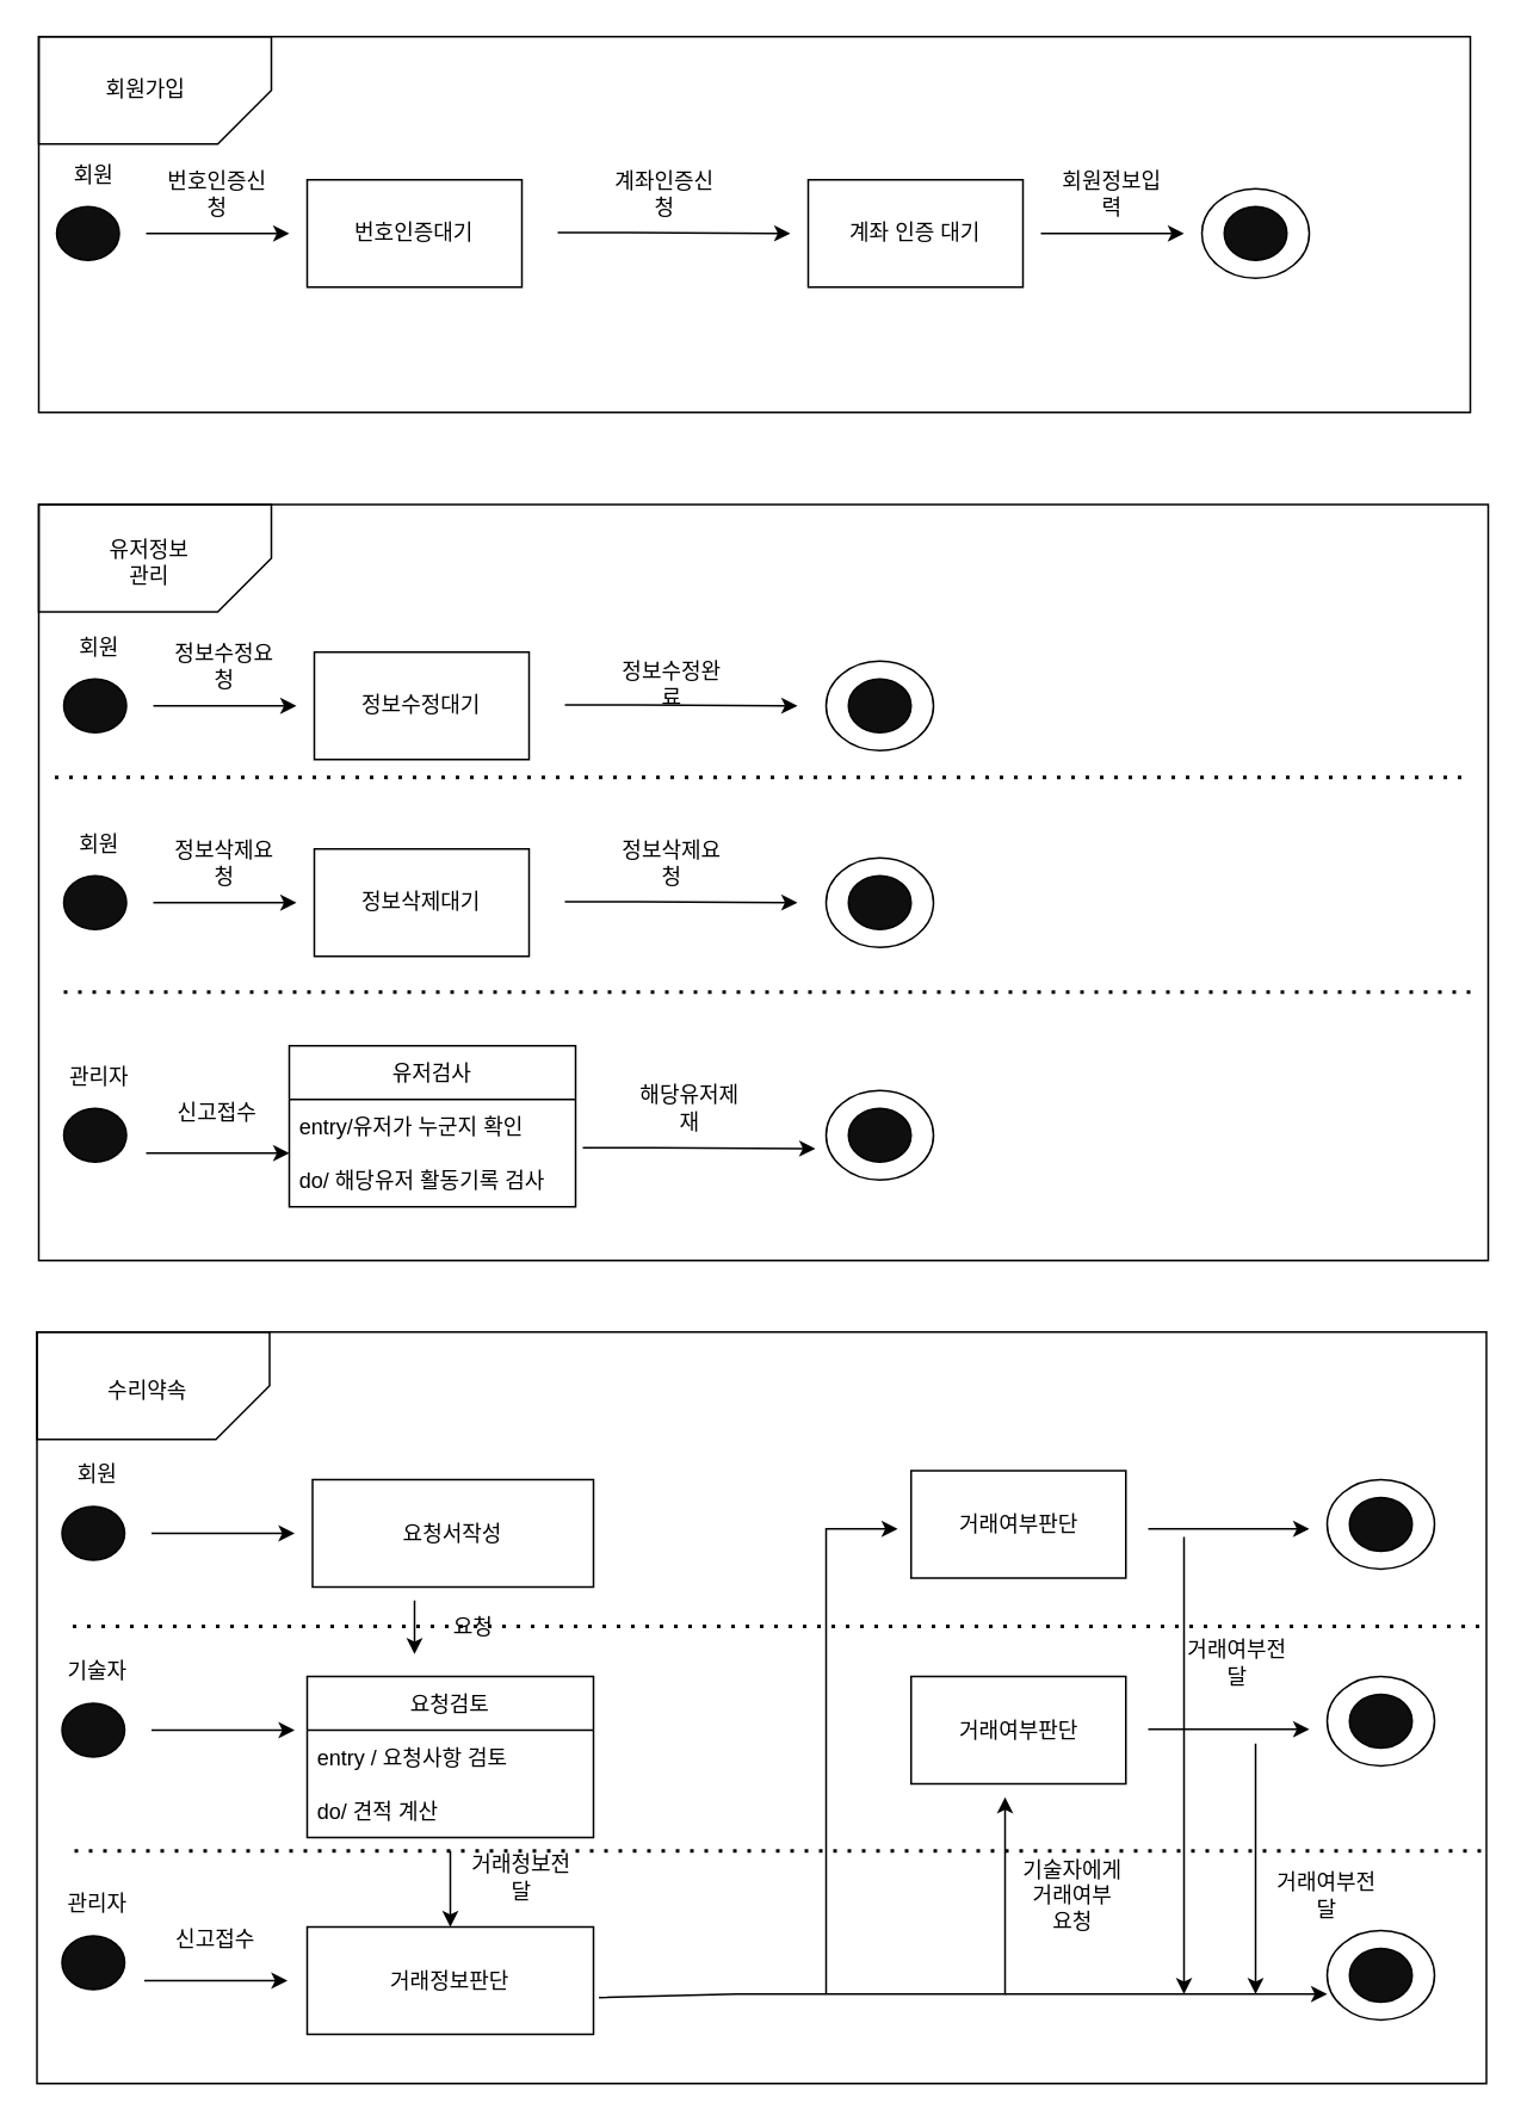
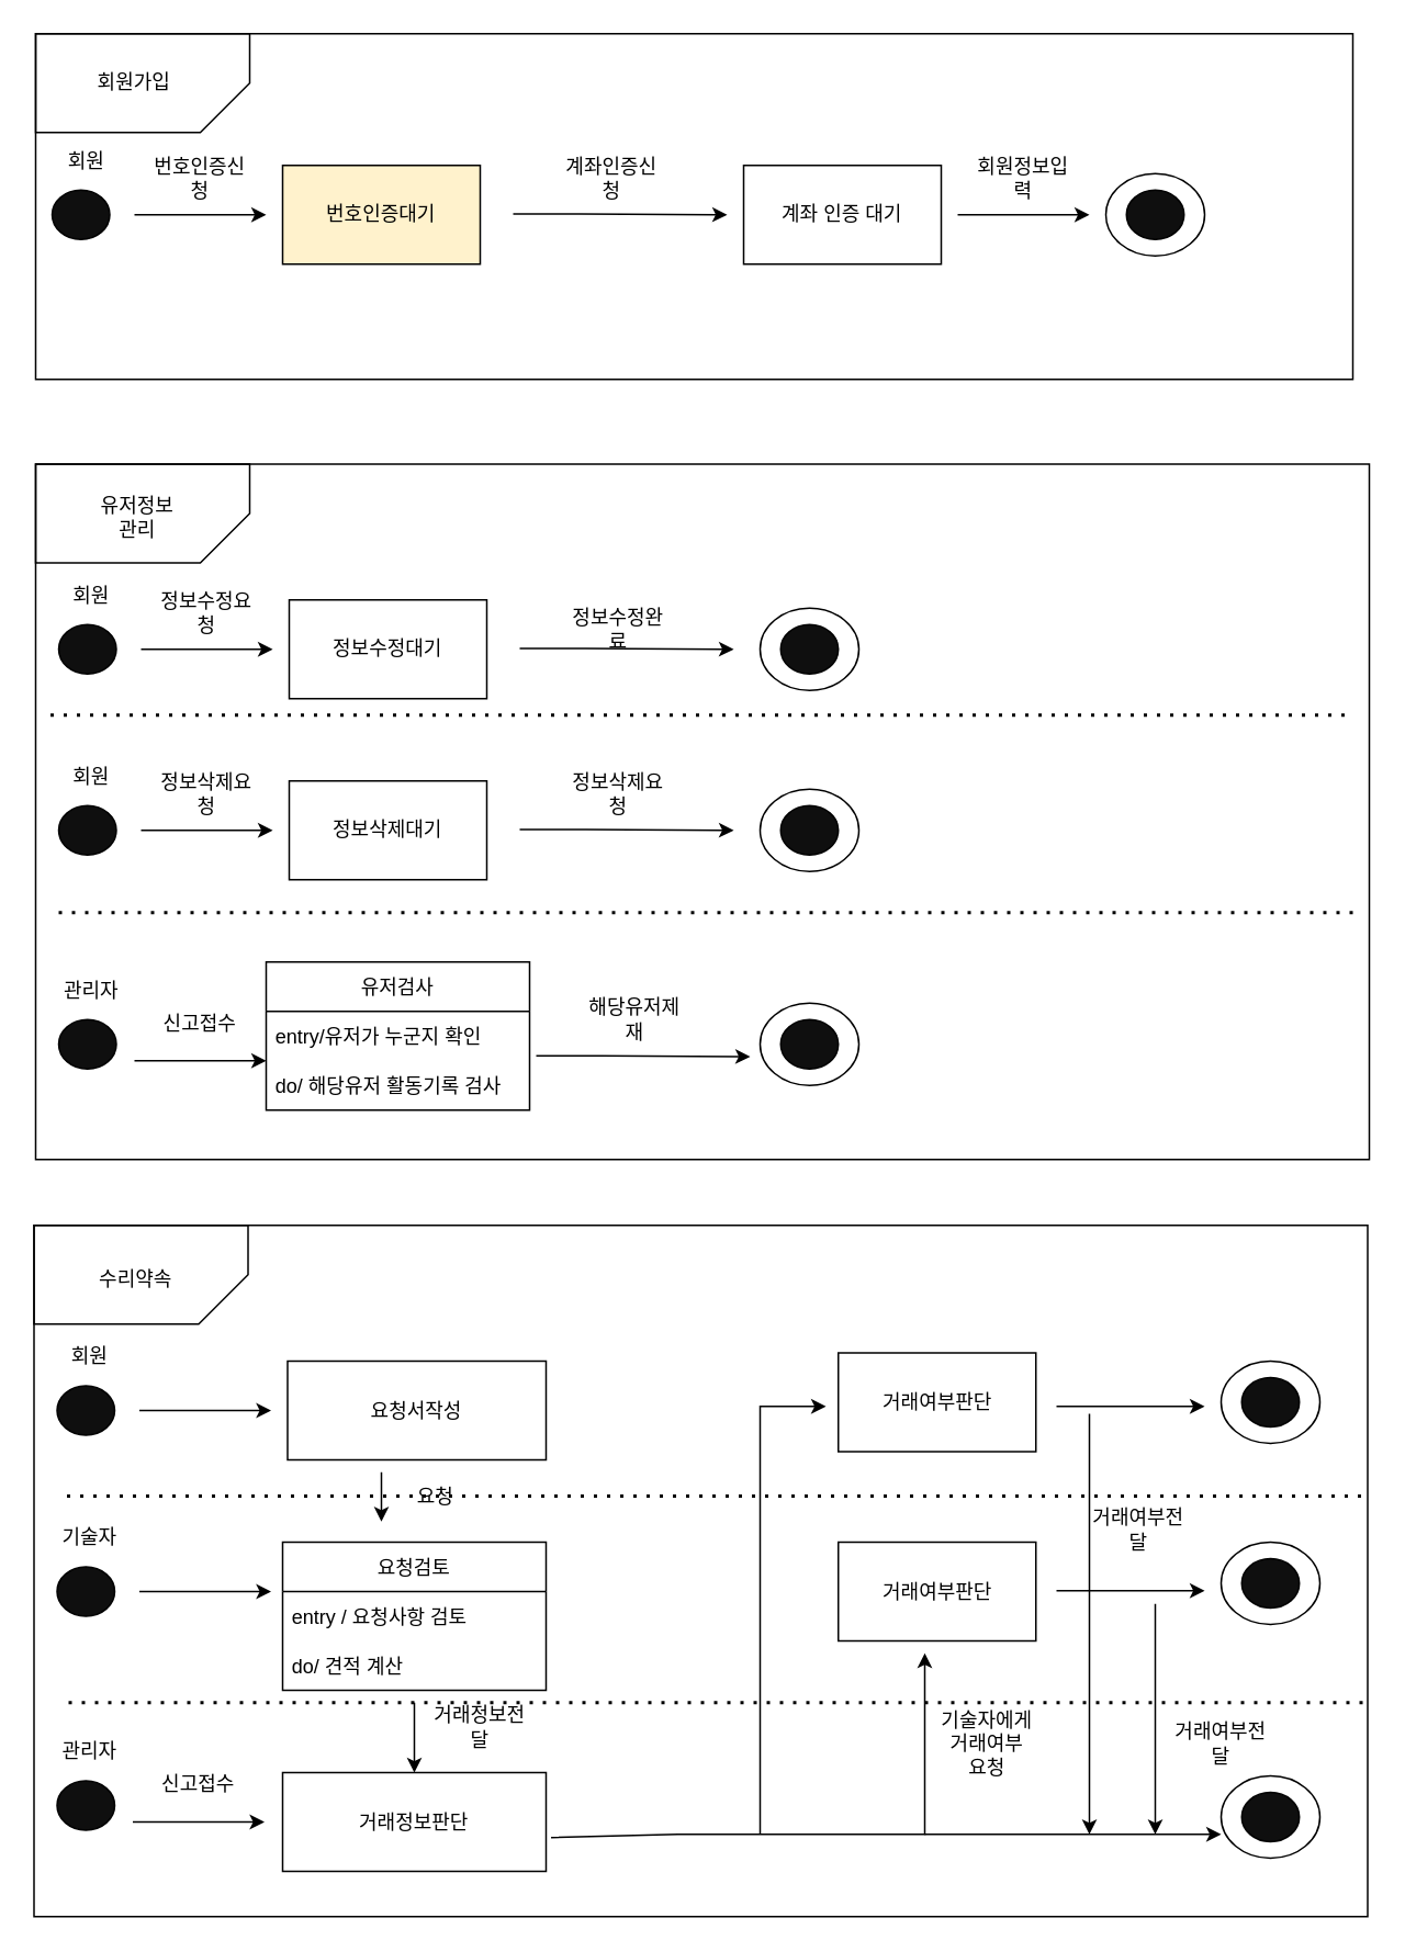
- <mxCell id="4" value="번호인증대기" style="rounded=0;whiteSpace=wrap;html=1;" parent="1" vertex="1"><mxGeometry x="171" y="100" width="120" height="60" as="geometry" /></mxCell>
+ <mxCell id="4" value="번호인증대기" style="rounded=0;whiteSpace=wrap;html=1;fillColor=#fff2cc;" parent="1" vertex="1"><mxGeometry x="171" y="100" width="120" height="60" as="geometry" /></mxCell>
